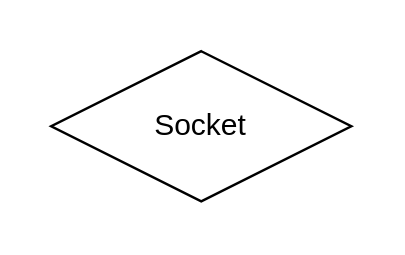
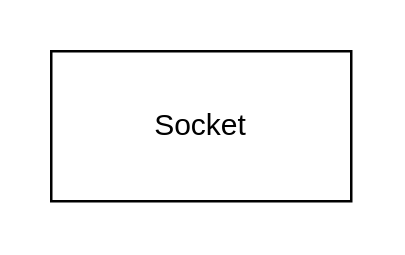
- <mxCell id="2" value="Socket" style="rhombus;whiteSpace=wrap;html=1;" vertex="1" parent="1"><mxGeometry x="20" y="20" width="120" height="60" as="geometry" /></mxCell>
+ <mxCell id="2" value="Socket" style="rounded=0;whiteSpace=wrap;html=1;" vertex="1" parent="1"><mxGeometry x="20" y="20" width="120" height="60" as="geometry" /></mxCell>
